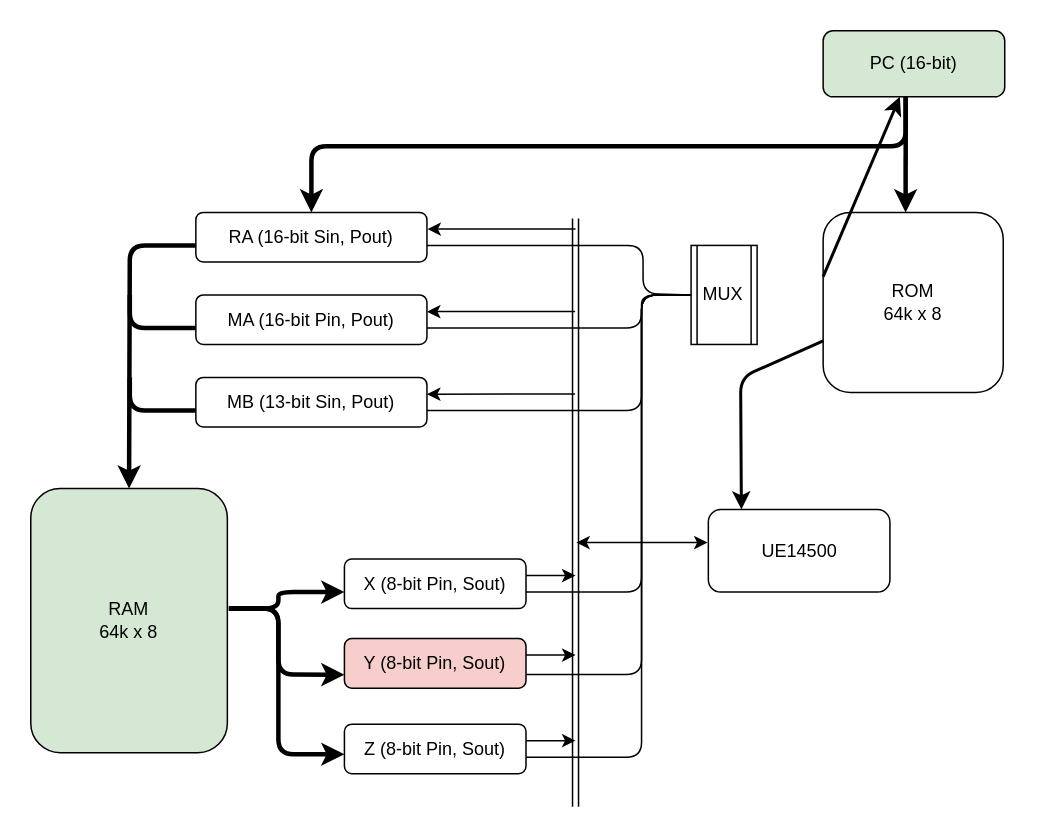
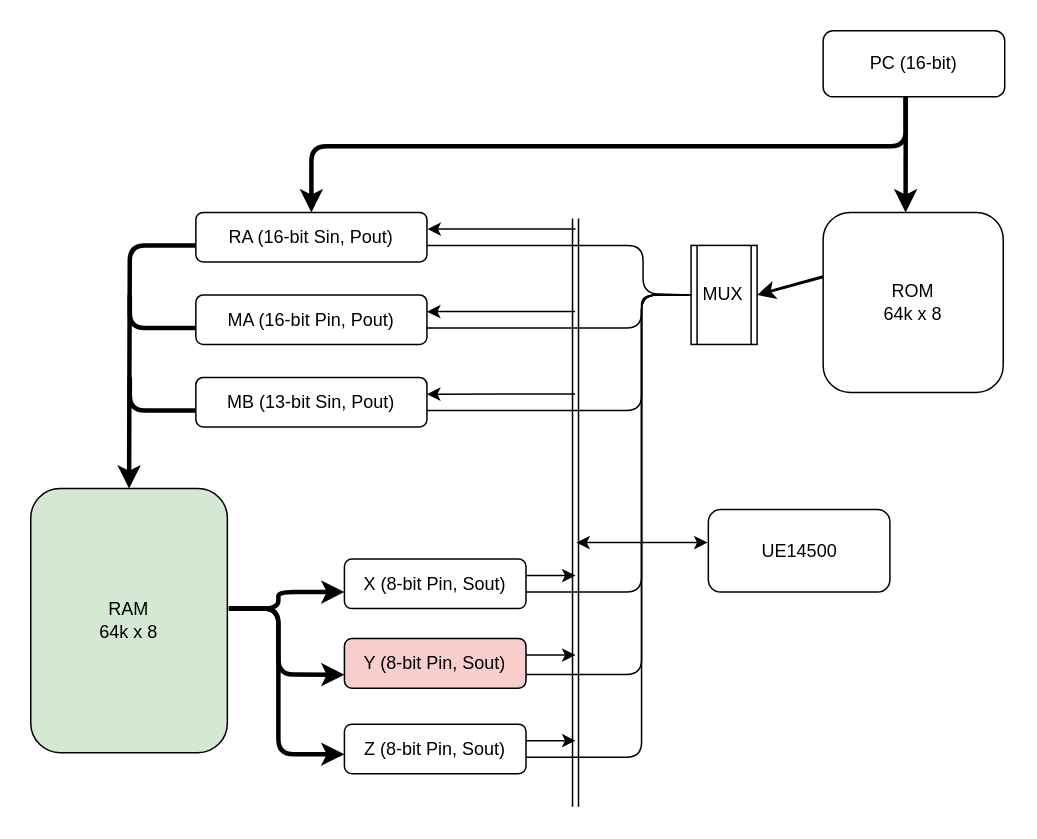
- <mxCell id="13" value="PC (16-bit)" style="rounded=1;whiteSpace=wrap;html=1;fillColor=#d5e8d4;" parent="1" vertex="1"><mxGeometry x="548" y="20" width="121" height="44" as="geometry" /></mxCell>
+ <mxCell id="13" value="PC (16-bit)" style="rounded=1;whiteSpace=wrap;html=1;" parent="1" vertex="1"><mxGeometry x="548" y="20" width="121" height="44" as="geometry" /></mxCell>
- <mxCell id="20" value="" style="endArrow=classic;html=1;rounded=1;strokeWidth=2;exitX=0;exitY=0.357;exitDx=0;exitDy=0;exitPerimeter=0;" parent="1" source="12" target="13" edge="1"><mxGeometry width="50" height="50" relative="1" as="geometry"><mxPoint x="530" y="195.87" as="sourcePoint" /><mxPoint x="515" y="196" as="targetPoint" /></mxGeometry></mxCell>
+ <mxCell id="20" value="" style="endArrow=classic;html=1;rounded=1;strokeWidth=2;exitX=0;exitY=0.357;exitDx=0;exitDy=0;exitPerimeter=0;entryX=1;entryY=0.5;entryDx=0;entryDy=0;" parent="1" source="12" target="15" edge="1"><mxGeometry width="50" height="50" relative="1" as="geometry"><mxPoint x="530" y="195.87" as="sourcePoint" /><mxPoint x="515" y="196" as="targetPoint" /></mxGeometry></mxCell>
- <mxCell id="21" value="" style="endArrow=classic;html=1;rounded=1;strokeWidth=2;entryX=0.182;entryY=0;entryDx=0;entryDy=0;entryPerimeter=0;exitX=0;exitY=0.714;exitDx=0;exitDy=0;exitPerimeter=0;" parent="1" source="12" target="5" edge="1"><mxGeometry width="50" height="50" relative="1" as="geometry"><mxPoint x="537" y="251" as="sourcePoint" /><mxPoint x="493" y="416" as="targetPoint" /><Array as="points"><mxPoint x="493" y="251" /></Array></mxGeometry></mxCell>
